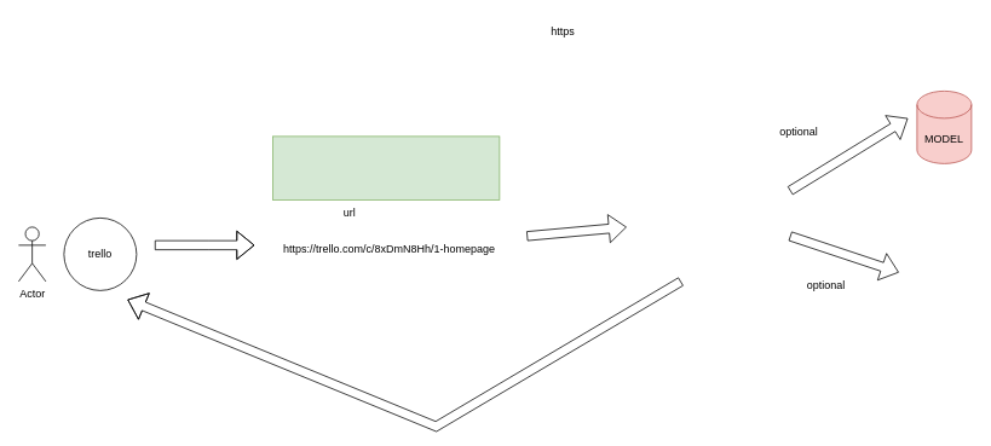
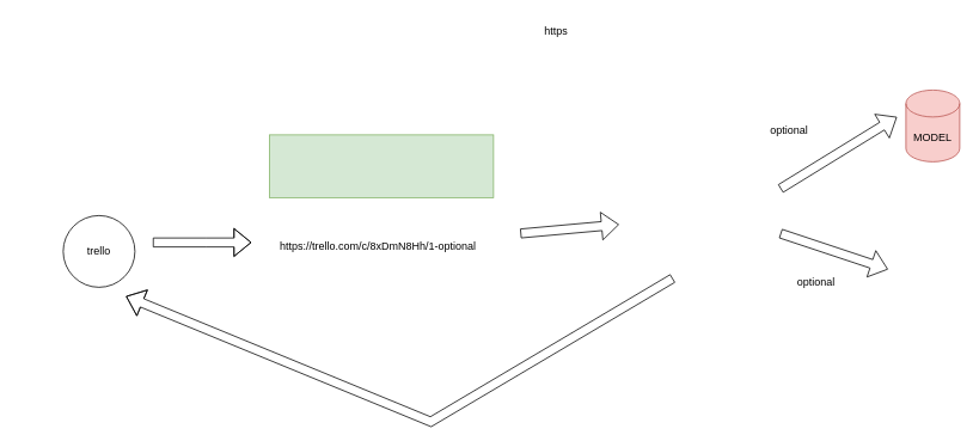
- <mxCell id="6" value="url" style="text;html=1;strokeColor=none;fillColor=none;align=center;verticalAlign=middle;whiteSpace=wrap;rounded=0;" vertex="1" parent="1"><mxGeometry x="355" y="220" width="60" height="30" as="geometry" /></mxCell>
- <mxCell id="7" value="https://trello.com/c/8xDmN8Hh/1-homepage" style="text;whiteSpace=wrap;" vertex="1" parent="1"><mxGeometry x="310" y="260" width="270" height="40" as="geometry" /></mxCell>
+ <mxCell id="7" value="https://trello.com/c/8xDmN8Hh/1-optional" style="text;whiteSpace=wrap;" vertex="1" parent="1"><mxGeometry x="310" y="260" width="270" height="40" as="geometry" /></mxCell>
- <mxCell id="3" value="Actor" style="shape=umlActor;verticalLabelPosition=bottom;verticalAlign=top;html=1;outlineConnect=0;" vertex="1" parent="1"><mxGeometry x="20" y="250" width="30" height="60" as="geometry" /></mxCell>
